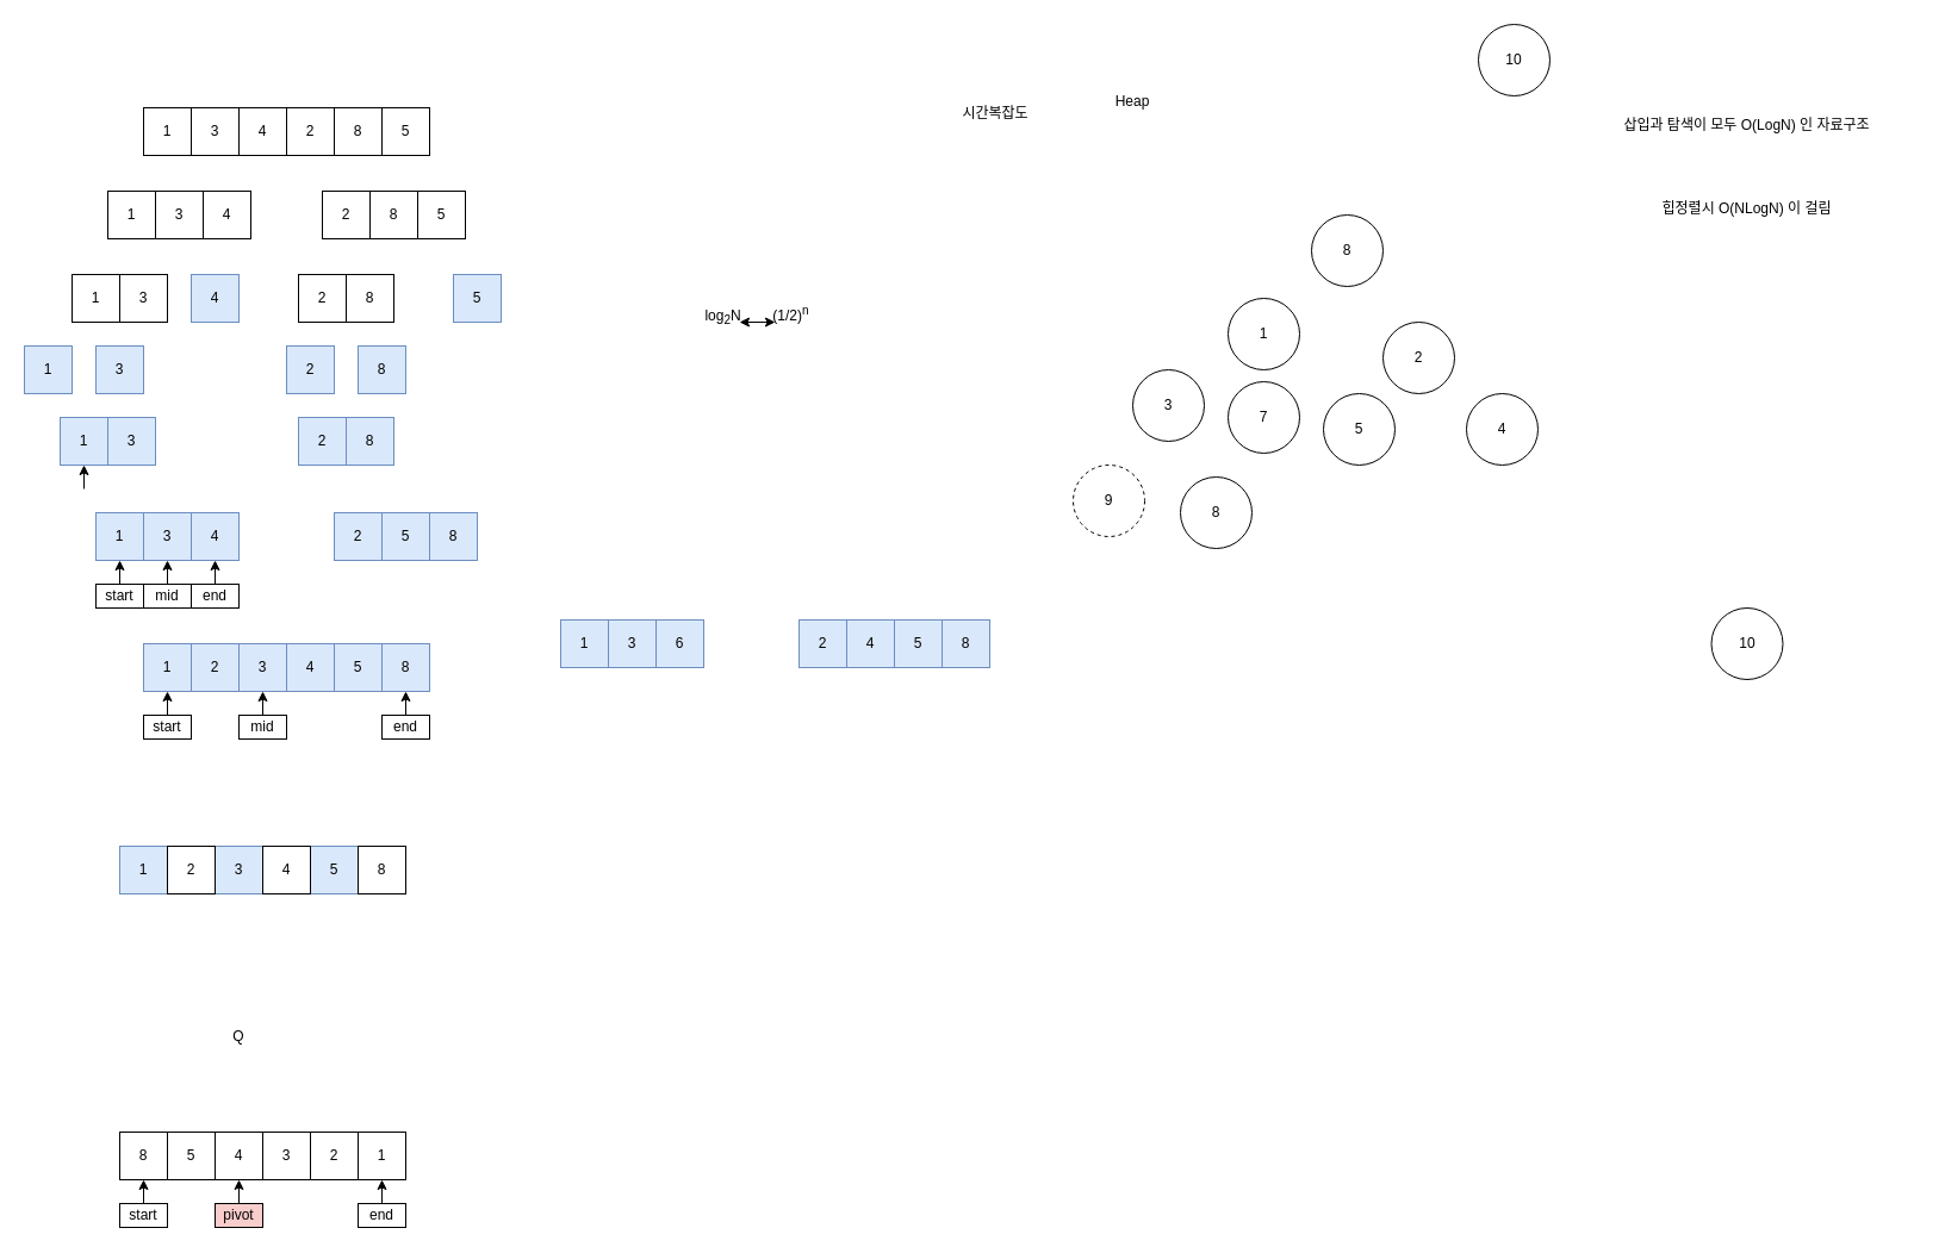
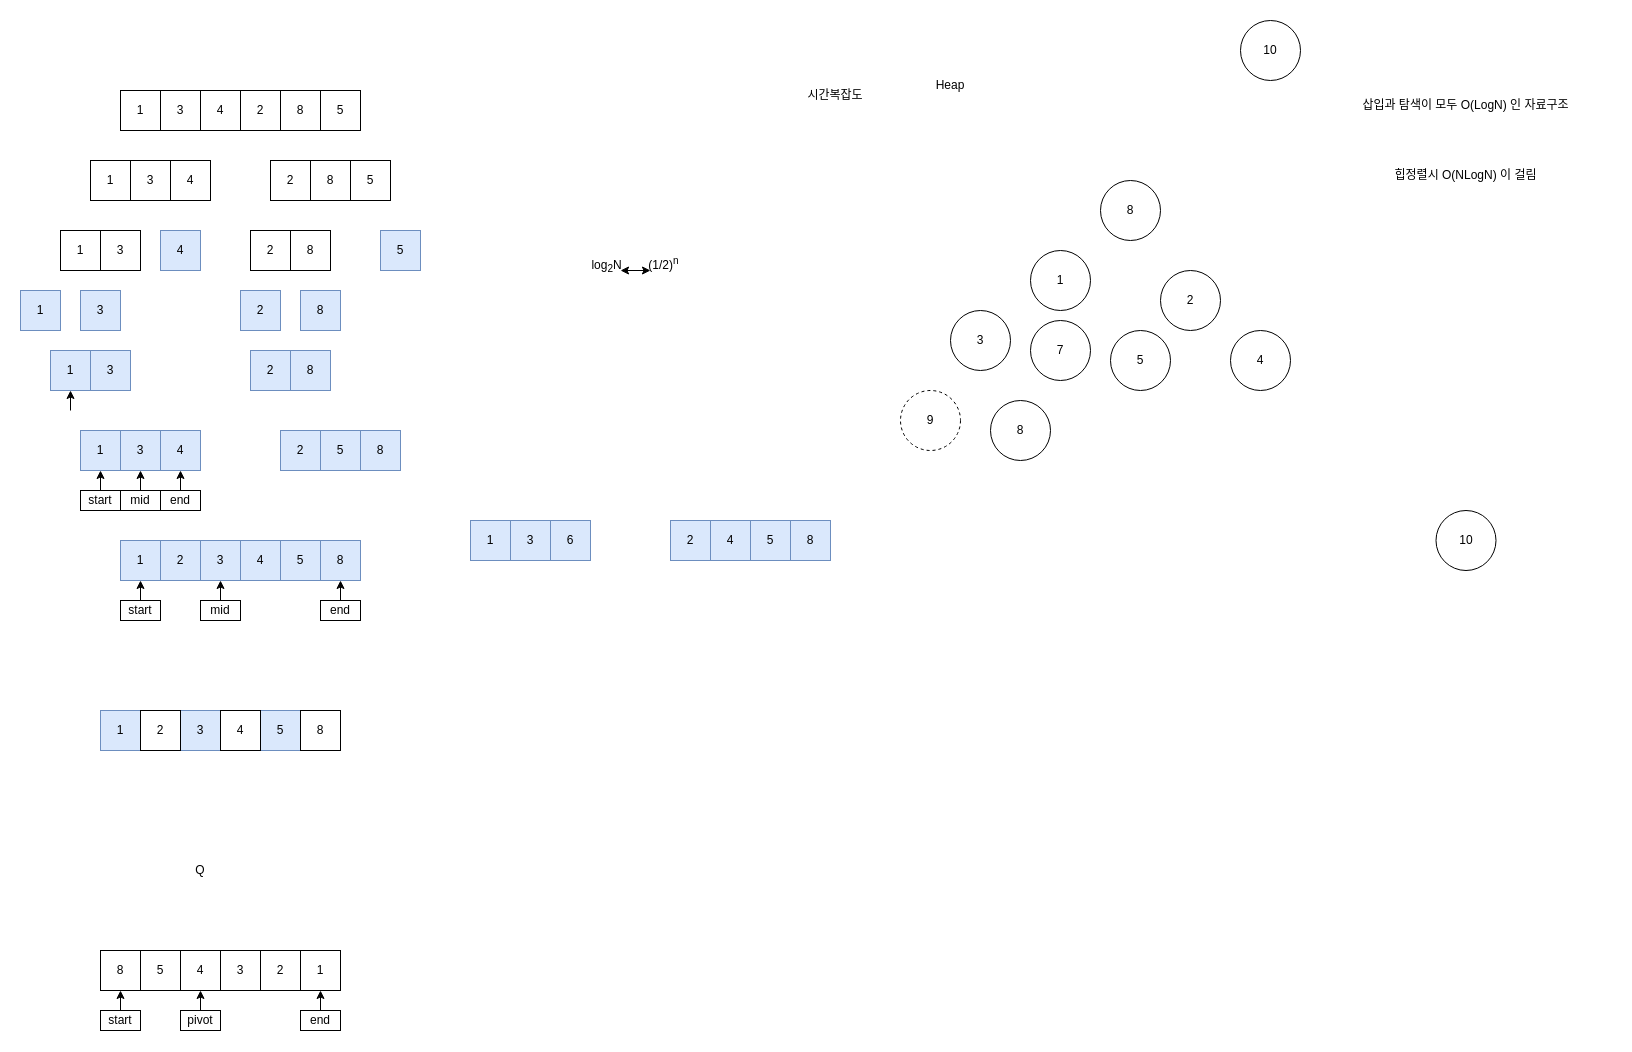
- <mxCell id="70" value="pivot" style="rounded=0;whiteSpace=wrap;html=1;fillColor=#f8cecc;" parent="1" vertex="1"><mxGeometry x="180" y="1010" width="40" height="20" as="geometry" /></mxCell>
+ <mxCell id="70" value="pivot" style="rounded=0;whiteSpace=wrap;html=1;" parent="1" vertex="1"><mxGeometry x="180" y="1010" width="40" height="20" as="geometry" /></mxCell>
